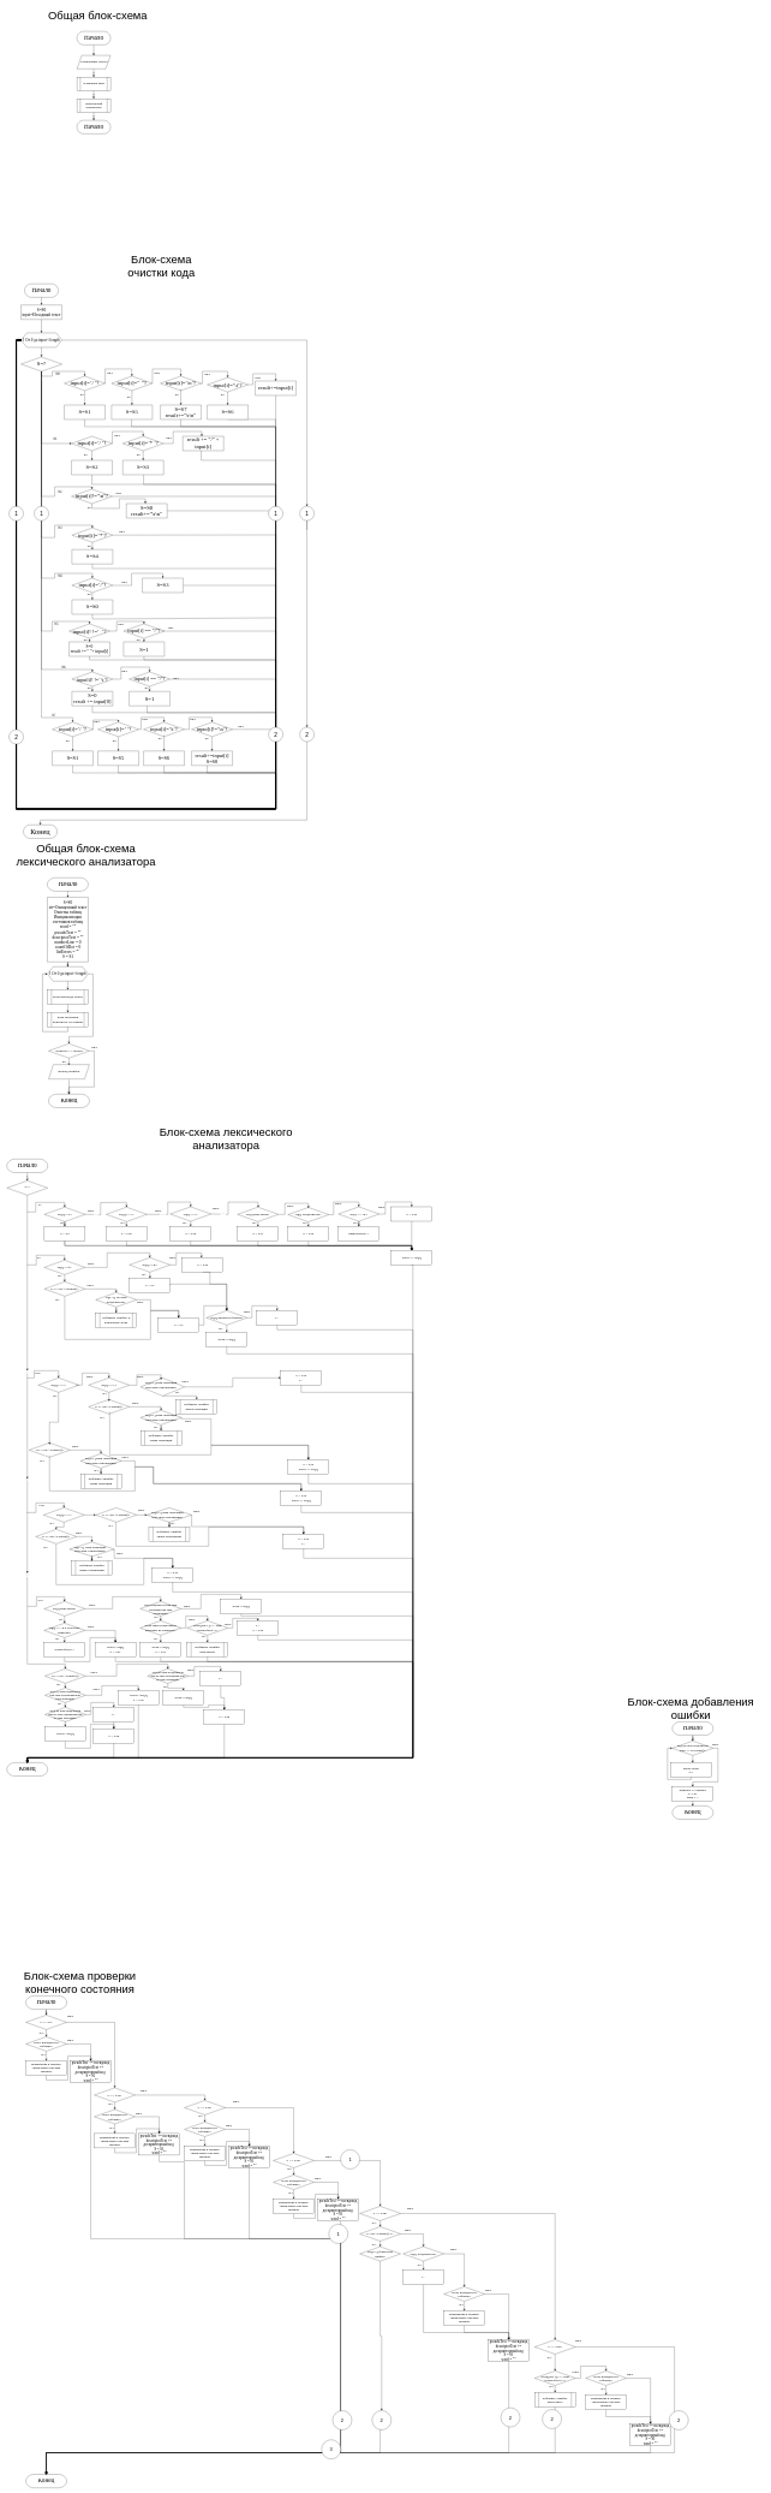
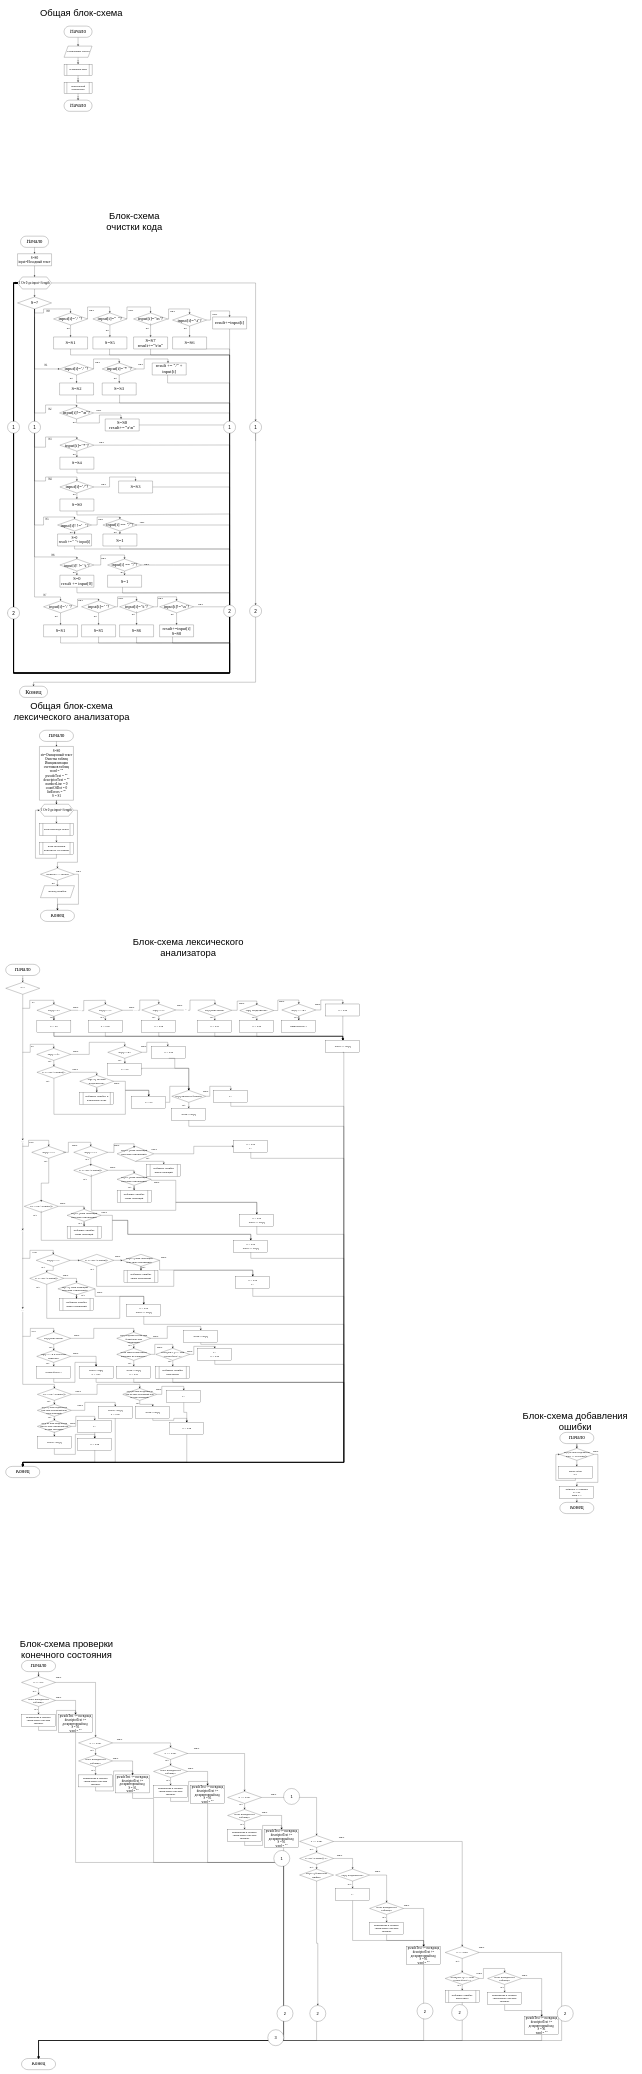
- <mxCell id="434" value="&lt;div style=&quot;&quot;&gt;&lt;p style=&quot;text-align: center; margin: 0px; text-indent: 0px; vertical-align: middle; direction: ltr;&quot;&gt;&lt;font style=&quot;color: rgb(0, 0, 0); direction: ltr; letter-spacing: 0px; line-height: 120%; opacity: 1; font-size: 12px;&quot;&gt;str[i] разделитель или знак операций или знак отношений?&lt;/font&gt;&lt;/p&gt;&lt;/div&gt;" style="text;vsdxID=9;fillColor=none;gradientColor=none;strokeColor=none;spacingTop=-1;spacingBottom=-1;spacingLeft=-1;spacingRight=-1;points=[[0,0.5,0],[1,0.5,0],[0.5,0,0],[0.5,1,0]];labelBackgroundColor=none;rounded=0;html=1;whiteSpace=wrap;verticalAlign=middle;align=center;overflow=width;;html=1;fontFamily=Times New Roman;fontSize=14;" parent="433" vertex="1"><mxGeometry x="14.16" y="7.5" width="141.66" height="52.5" as="geometry" /></mxCell>
+ <mxCell id="434" value="&lt;div style=&quot;&quot;&gt;&lt;p style=&quot;text-align: center; margin: 0px; text-indent: 0px; vertical-align: middle; direction: ltr;&quot;&gt;&lt;font style=&quot;color: rgb(0, 0, 0); direction: ltr; letter-spacing: 0px; line-height: 120%; opacity: 1; font-size: 12px;&quot;&gt;str[i] разделитель или знак буквой или знак отношений?&lt;/font&gt;&lt;/p&gt;&lt;/div&gt;" style="text;vsdxID=9;fillColor=none;gradientColor=none;strokeColor=none;spacingTop=-1;spacingBottom=-1;spacingLeft=-1;spacingRight=-1;points=[[0,0.5,0],[1,0.5,0],[0.5,0,0],[0.5,1,0]];labelBackgroundColor=none;rounded=0;html=1;whiteSpace=wrap;verticalAlign=middle;align=center;overflow=width;;html=1;fontFamily=Times New Roman;fontSize=14;" parent="433" vertex="1"><mxGeometry x="14.16" y="7.5" width="141.66" height="52.5" as="geometry" /></mxCell>
